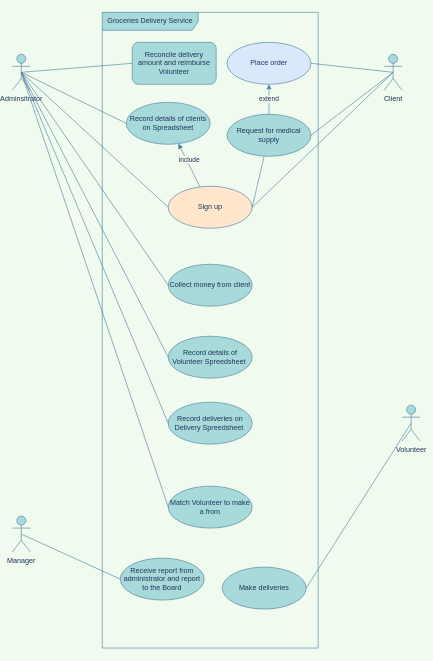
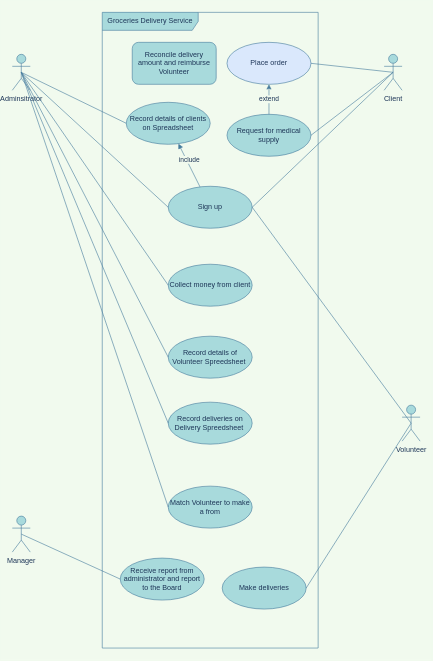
- <mxCell id="27" value="" style="endArrow=none;html=1;rounded=0;exitX=0.5;exitY=0.5;exitDx=0;exitDy=0;entryX=0;entryY=0.5;entryDx=0;entryDy=0;exitPerimeter=0;strokeColor=#457B9D;fontColor=#1D3557;labelBackgroundColor=#F1FAEE;" parent="1" source="4" target="15" edge="1"><mxGeometry width="50" height="50" relative="1" as="geometry"><mxPoint x="70" y="120" as="sourcePoint" /><mxPoint x="245" y="205" as="targetPoint" /></mxGeometry></mxCell>
- <mxCell id="21" value="" style="endArrow=none;html=1;rounded=0;exitX=1;exitY=0.5;exitDx=0;exitDy=0;strokeColor=#457B9D;fontColor=#1D3557;labelBackgroundColor=#F1FAEE;" parent="1" source="11" target="7" edge="1"><mxGeometry width="50" height="50" relative="1" as="geometry"><mxPoint x="495" y="830" as="sourcePoint" /><mxPoint x="570" y="890" as="targetPoint" /></mxGeometry></mxCell>
+ <mxCell id="21" value="" style="endArrow=none;html=1;rounded=0;exitX=1;exitY=0.5;exitDx=0;exitDy=0;entryX=0.5;entryY=0.5;entryDx=0;entryDy=0;entryPerimeter=0;strokeColor=#457B9D;fontColor=#1D3557;labelBackgroundColor=#F1FAEE;" parent="1" source="11" target="6" edge="1"><mxGeometry width="50" height="50" relative="1" as="geometry"><mxPoint x="495" y="830" as="sourcePoint" /><mxPoint x="570" y="890" as="targetPoint" /></mxGeometry></mxCell>
- <mxCell id="11" value="Sign up" style="ellipse;whiteSpace=wrap;html=1;fillColor=#ffe6cc;strokeColor=#457B9D;fontColor=#1D3557;" parent="1" vertex="1"><mxGeometry x="280" y="310" width="140" height="70" as="geometry" /></mxCell>
+ <mxCell id="11" value="Sign up" style="ellipse;whiteSpace=wrap;html=1;fillColor=#A8DADC;strokeColor=#457B9D;fontColor=#1D3557;" parent="1" vertex="1"><mxGeometry x="280" y="310" width="140" height="70" as="geometry" /></mxCell>
